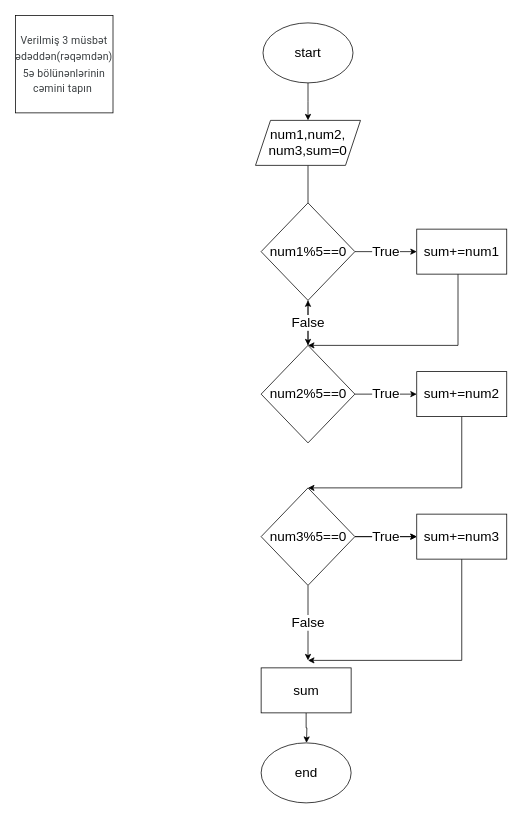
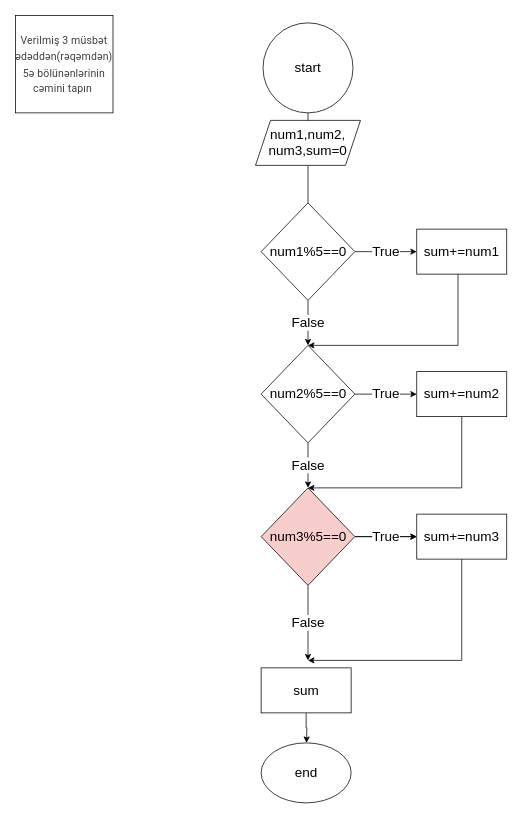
- <mxCell id="3" value="&lt;font style=&quot;font-size: 18px;&quot;&gt;start&lt;/font&gt;" style="ellipse;whiteSpace=wrap;html=1;" vertex="1" parent="1"><mxGeometry x="350" y="30" width="120" height="80" as="geometry" /></mxCell>
+ <mxCell id="3" value="&lt;font style=&quot;font-size: 18px;&quot;&gt;start&lt;/font&gt;" style="ellipse;whiteSpace=wrap;html=1;" vertex="1" parent="1"><mxGeometry x="350" y="30" width="120" height="120" as="geometry" /></mxCell>
- <mxCell id="13" value="False" style="edgeStyle=orthogonalEdgeStyle;rounded=0;orthogonalLoop=1;jettySize=auto;html=1;fontSize=18;" edge="1" parent="1" source="15" target="10"><mxGeometry relative="1" as="geometry" /></mxCell>
+ <mxCell id="13" value="False" style="edgeStyle=orthogonalEdgeStyle;rounded=0;orthogonalLoop=1;jettySize=auto;html=1;fontSize=18;" edge="1" parent="1" source="15" target="19"><mxGeometry relative="1" as="geometry" /></mxCell>
- <mxCell id="19" value="num3%5==0" style="rhombus;whiteSpace=wrap;html=1;fontSize=18;" vertex="1" parent="1"><mxGeometry x="347.5" y="650" width="125" height="130" as="geometry" /></mxCell>
+ <mxCell id="19" value="num3%5==0" style="rhombus;whiteSpace=wrap;html=1;fontSize=18;fillColor=#f8cecc;" vertex="1" parent="1"><mxGeometry x="347.5" y="650" width="125" height="130" as="geometry" /></mxCell>
